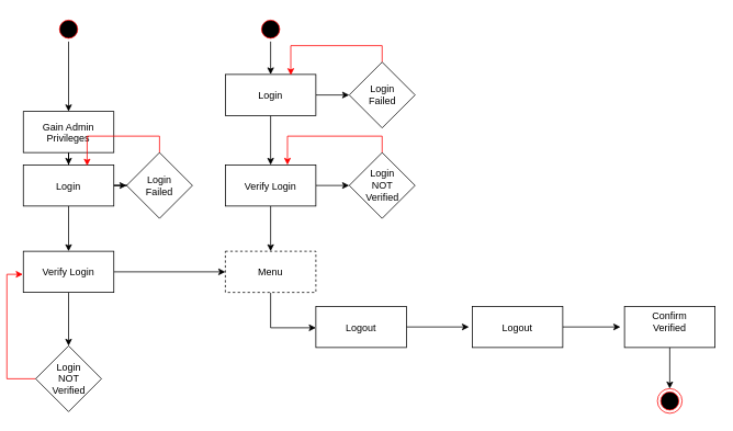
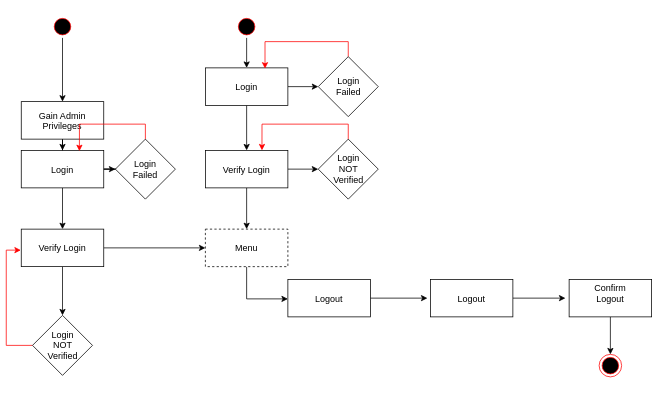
- <mxCell id="36" value="Confirm&#10;Verified&#10;" style="fillColor=rgb(255, 255, 255);strokeColor=rgb(0, 0, 0);fontColor=rgb(0, 0, 0);" parent="1" vertex="1"><mxGeometry x="751" y="372" width="110" height="50" as="geometry" /></mxCell>
+ <mxCell id="36" value="Confirm&#10;Logout&#10;" style="fillColor=rgb(255, 255, 255);strokeColor=rgb(0, 0, 0);fontColor=rgb(0, 0, 0);" parent="1" vertex="1"><mxGeometry x="751" y="372" width="110" height="50" as="geometry" /></mxCell>
